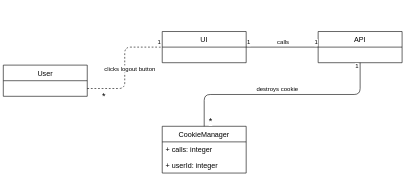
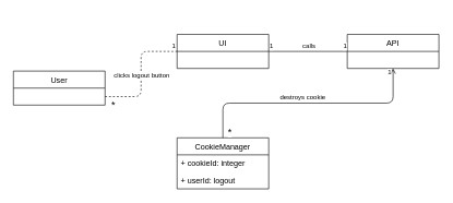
- <mxCell id="16" value="" style="endArrow=none;html=1;edgeStyle=orthogonalEdgeStyle;exitX=0.5;exitY=0;exitDx=0;exitDy=0;entryX=0.5;entryY=1;entryDx=0;entryDy=0;" parent="1" source="4" target="7" edge="1"><mxGeometry relative="1" as="geometry"><mxPoint x="430" y="146" as="sourcePoint" /><mxPoint x="550" y="106" as="targetPoint" /></mxGeometry></mxCell>
+ <mxCell id="16" value="" style="endArrow=open;html=1;edgeStyle=orthogonalEdgeStyle;exitX=0.5;exitY=0;exitDx=0;exitDy=0;entryX=0.5;entryY=1;entryDx=0;entryDy=0;" parent="1" source="4" target="7" edge="1"><mxGeometry relative="1" as="geometry"><mxPoint x="430" y="146" as="sourcePoint" /><mxPoint x="550" y="106" as="targetPoint" /></mxGeometry></mxCell>
- <mxCell id="2" value="User" style="swimlane;fontStyle=0;childLayout=stackLayout;horizontal=1;startSize=26;fillColor=none;horizontalStack=0;resizeParent=1;resizeParentMax=0;resizeLast=0;collapsible=1;marginBottom=0;" parent="1" vertex="1"><mxGeometry x="5" y="108" width="140" height="52" as="geometry"><mxRectangle x="120" y="80" width="90" height="26" as="alternateBounds" /></mxGeometry></mxCell>
+ <mxCell id="2" value="User" style="swimlane;fontStyle=0;childLayout=stackLayout;horizontal=1;startSize=26;fillColor=none;horizontalStack=0;resizeParent=1;resizeParentMax=0;resizeLast=0;collapsible=1;marginBottom=0;" parent="1" vertex="1"><mxGeometry x="20" y="108" width="140" height="52" as="geometry"><mxRectangle x="120" y="80" width="90" height="26" as="alternateBounds" /></mxGeometry></mxCell>
- <mxCell id="5" value="+ calls: integer" style="text;strokeColor=none;fillColor=none;align=left;verticalAlign=top;spacingLeft=4;spacingRight=4;overflow=hidden;rotatable=0;points=[[0,0.5],[1,0.5]];portConstraint=eastwest;" parent="4" vertex="1"><mxGeometry y="26" width="140" height="26" as="geometry" /></mxCell>
+ <mxCell id="5" value="+ cookieId: integer" style="text;strokeColor=none;fillColor=none;align=left;verticalAlign=top;spacingLeft=4;spacingRight=4;overflow=hidden;rotatable=0;points=[[0,0.5],[1,0.5]];portConstraint=eastwest;" parent="4" vertex="1"><mxGeometry y="26" width="140" height="26" as="geometry" /></mxCell>
- <mxCell id="6" value="+ userId: integer" style="text;strokeColor=none;fillColor=none;align=left;verticalAlign=top;spacingLeft=4;spacingRight=4;overflow=hidden;rotatable=0;points=[[0,0.5],[1,0.5]];portConstraint=eastwest;" parent="4" vertex="1"><mxGeometry y="52" width="140" height="26" as="geometry" /></mxCell>
+ <mxCell id="6" value="+ userId: logout" style="text;strokeColor=none;fillColor=none;align=left;verticalAlign=top;spacingLeft=4;spacingRight=4;overflow=hidden;rotatable=0;points=[[0,0.5],[1,0.5]];portConstraint=eastwest;" parent="4" vertex="1"><mxGeometry y="52" width="140" height="26" as="geometry" /></mxCell>
